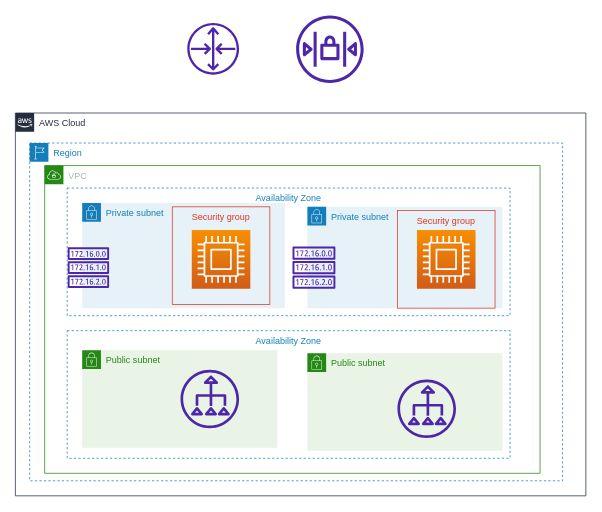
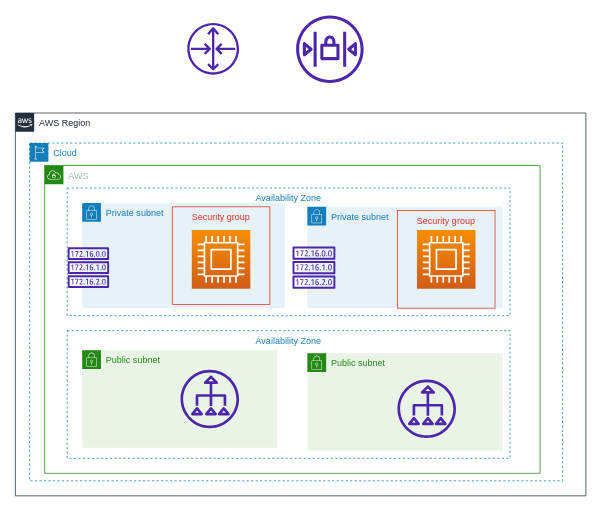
- <mxCell id="2" value="AWS Cloud" style="points=[[0,0],[0.25,0],[0.5,0],[0.75,0],[1,0],[1,0.25],[1,0.5],[1,0.75],[1,1],[0.75,1],[0.5,1],[0.25,1],[0,1],[0,0.75],[0,0.5],[0,0.25]];outlineConnect=0;gradientColor=none;html=1;whiteSpace=wrap;fontSize=12;fontStyle=0;container=1;pointerEvents=0;collapsible=0;recursiveResize=0;shape=mxgraph.aws4.group;grIcon=mxgraph.aws4.group_aws_cloud_alt;strokeColor=#232F3E;fillColor=none;verticalAlign=top;align=left;spacingLeft=30;fontColor=#232F3E;dashed=0;" vertex="1" parent="1"><mxGeometry x="20" y="150" width="760" height="510" as="geometry" /></mxCell>
+ <mxCell id="2" value="AWS Region" style="points=[[0,0],[0.25,0],[0.5,0],[0.75,0],[1,0],[1,0.25],[1,0.5],[1,0.75],[1,1],[0.75,1],[0.5,1],[0.25,1],[0,1],[0,0.75],[0,0.5],[0,0.25]];outlineConnect=0;gradientColor=none;html=1;whiteSpace=wrap;fontSize=12;fontStyle=0;container=1;pointerEvents=0;collapsible=0;recursiveResize=0;shape=mxgraph.aws4.group;grIcon=mxgraph.aws4.group_aws_cloud_alt;strokeColor=#232F3E;fillColor=none;verticalAlign=top;align=left;spacingLeft=30;fontColor=#232F3E;dashed=0;" vertex="1" parent="1"><mxGeometry x="20" y="150" width="760" height="510" as="geometry" /></mxCell>
- <mxCell id="3" value="Region" style="points=[[0,0],[0.25,0],[0.5,0],[0.75,0],[1,0],[1,0.25],[1,0.5],[1,0.75],[1,1],[0.75,1],[0.5,1],[0.25,1],[0,1],[0,0.75],[0,0.5],[0,0.25]];outlineConnect=0;gradientColor=none;html=1;whiteSpace=wrap;fontSize=12;fontStyle=0;container=1;pointerEvents=0;collapsible=0;recursiveResize=0;shape=mxgraph.aws4.group;grIcon=mxgraph.aws4.group_region;strokeColor=#147EBA;fillColor=none;verticalAlign=top;align=left;spacingLeft=30;fontColor=#147EBA;dashed=1;" vertex="1" parent="1"><mxGeometry x="39" y="190" width="710" height="450" as="geometry" /></mxCell>
+ <mxCell id="3" value="Cloud" style="points=[[0,0],[0.25,0],[0.5,0],[0.75,0],[1,0],[1,0.25],[1,0.5],[1,0.75],[1,1],[0.75,1],[0.5,1],[0.25,1],[0,1],[0,0.75],[0,0.5],[0,0.25]];outlineConnect=0;gradientColor=none;html=1;whiteSpace=wrap;fontSize=12;fontStyle=0;container=1;pointerEvents=0;collapsible=0;recursiveResize=0;shape=mxgraph.aws4.group;grIcon=mxgraph.aws4.group_region;strokeColor=#147EBA;fillColor=none;verticalAlign=top;align=left;spacingLeft=30;fontColor=#147EBA;dashed=1;" vertex="1" parent="1"><mxGeometry x="39" y="190" width="710" height="450" as="geometry" /></mxCell>
- <mxCell id="4" value="VPC" style="points=[[0,0],[0.25,0],[0.5,0],[0.75,0],[1,0],[1,0.25],[1,0.5],[1,0.75],[1,1],[0.75,1],[0.5,1],[0.25,1],[0,1],[0,0.75],[0,0.5],[0,0.25]];outlineConnect=0;gradientColor=none;html=1;whiteSpace=wrap;fontSize=12;fontStyle=0;container=1;pointerEvents=0;collapsible=0;recursiveResize=0;shape=mxgraph.aws4.group;grIcon=mxgraph.aws4.group_vpc;strokeColor=#248814;fillColor=none;verticalAlign=top;align=left;spacingLeft=30;fontColor=#AAB7B8;dashed=0;" vertex="1" parent="3"><mxGeometry x="20" y="30" width="660" height="410" as="geometry" /></mxCell>
+ <mxCell id="4" value="AWS" style="points=[[0,0],[0.25,0],[0.5,0],[0.75,0],[1,0],[1,0.25],[1,0.5],[1,0.75],[1,1],[0.75,1],[0.5,1],[0.25,1],[0,1],[0,0.75],[0,0.5],[0,0.25]];outlineConnect=0;gradientColor=none;html=1;whiteSpace=wrap;fontSize=12;fontStyle=0;container=1;pointerEvents=0;collapsible=0;recursiveResize=0;shape=mxgraph.aws4.group;grIcon=mxgraph.aws4.group_vpc;strokeColor=#248814;fillColor=none;verticalAlign=top;align=left;spacingLeft=30;fontColor=#AAB7B8;dashed=0;" vertex="1" parent="3"><mxGeometry x="20" y="30" width="660" height="410" as="geometry" /></mxCell>
